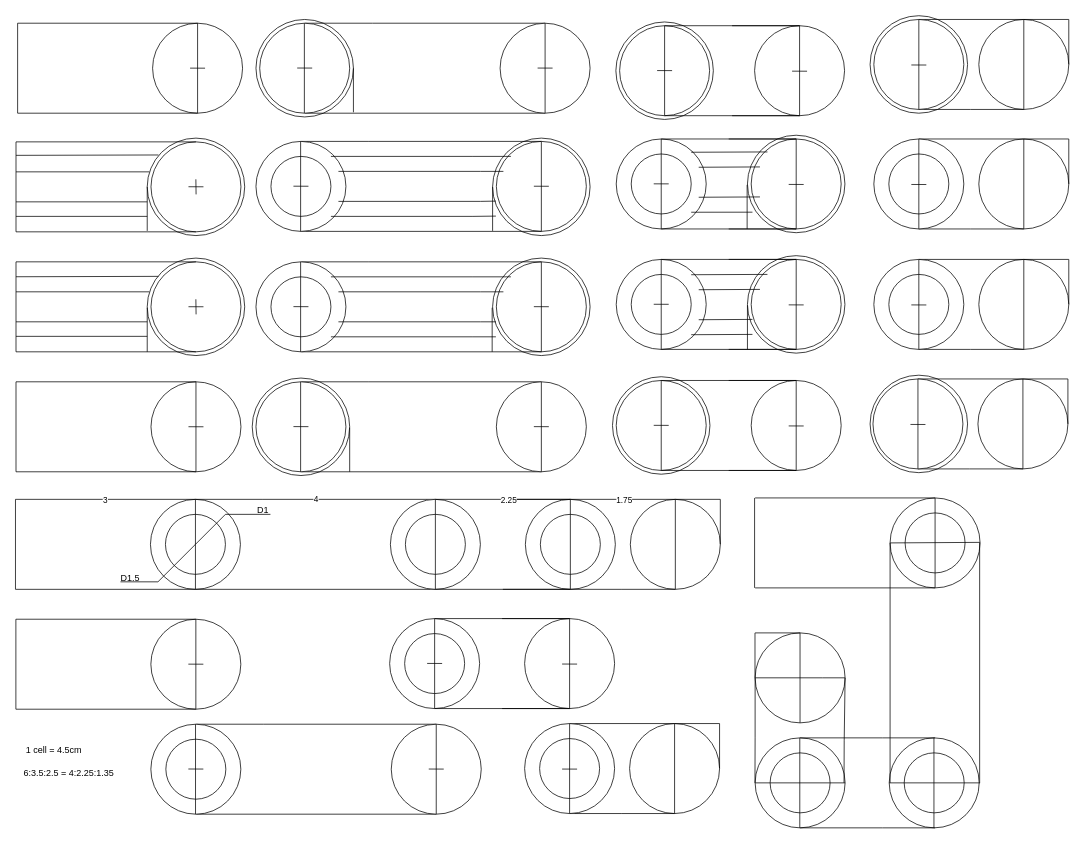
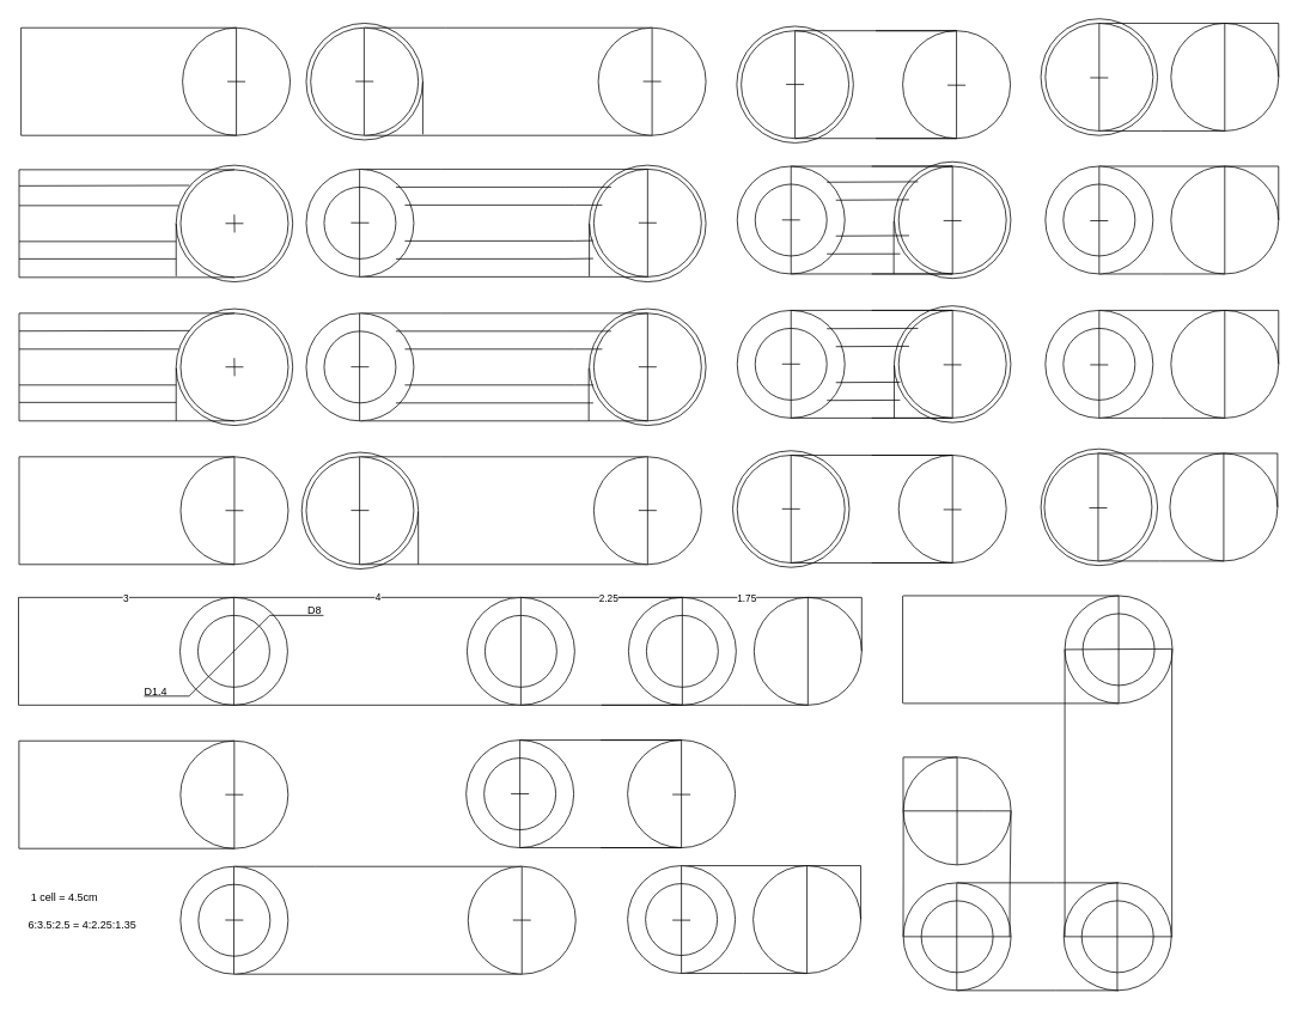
- <mxCell id="76" value="D1" style="text;html=1;align=center;verticalAlign=middle;resizable=0;points=[];autosize=1;strokeColor=none;fillColor=none;" vertex="1" parent="1"><mxGeometry x="330.15" y="665" width="40" height="30" as="geometry" /></mxCell>
+ <mxCell id="76" value="D8" style="text;html=1;align=center;verticalAlign=middle;resizable=0;points=[];autosize=1;strokeColor=none;fillColor=none;" vertex="1" parent="1"><mxGeometry x="330.15" y="665" width="40" height="30" as="geometry" /></mxCell>
- <mxCell id="72" value="D1.5" style="text;html=1;align=center;verticalAlign=middle;resizable=0;points=[];autosize=1;strokeColor=none;fillColor=none;" vertex="1" parent="1"><mxGeometry x="148" y="755" width="50" height="30" as="geometry" /></mxCell>
+ <mxCell id="72" value="D1.4" style="text;html=1;align=center;verticalAlign=middle;resizable=0;points=[];autosize=1;strokeColor=none;fillColor=none;" vertex="1" parent="1"><mxGeometry x="148" y="755" width="50" height="30" as="geometry" /></mxCell>
